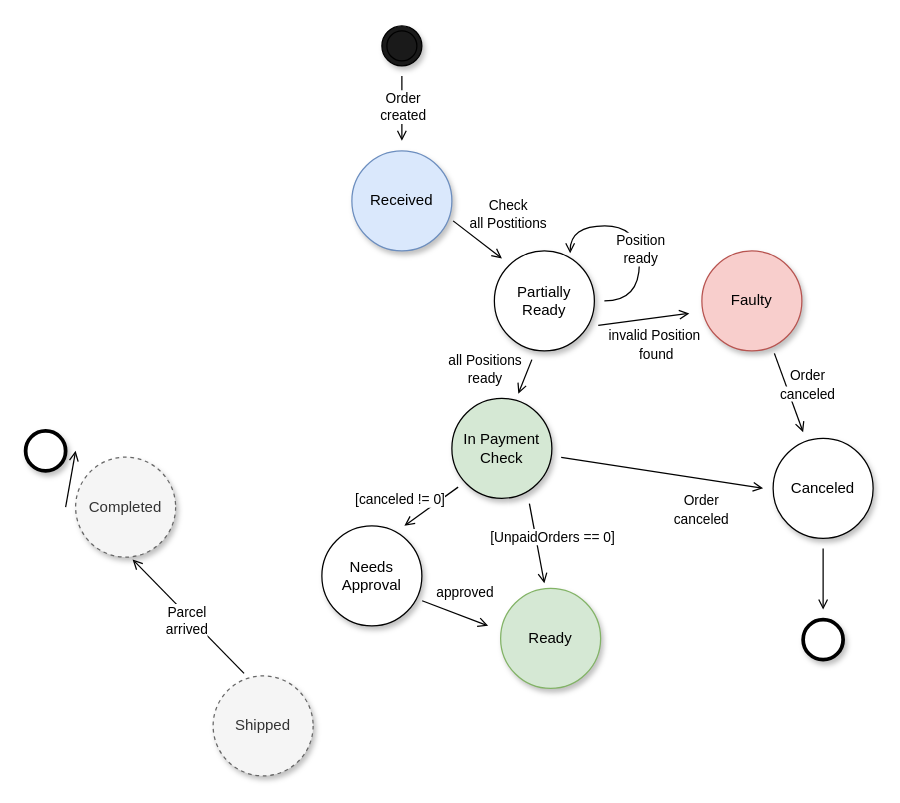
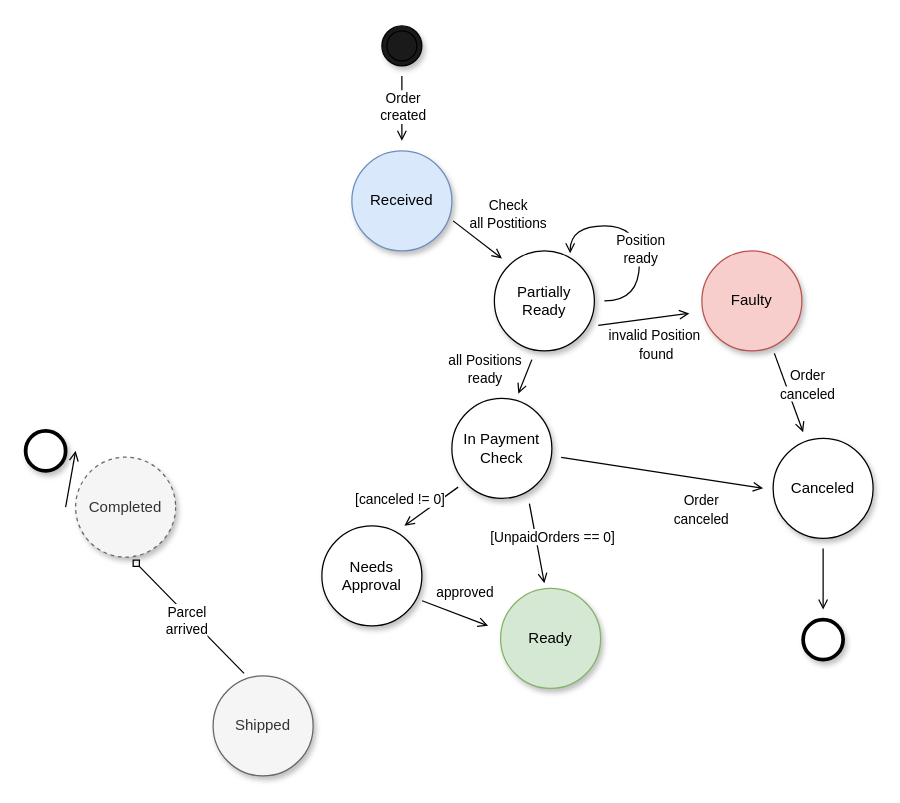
- <mxCell id="35" value="&lt;div&gt;In Payment Check&lt;/div&gt;" style="ellipse;whiteSpace=wrap;html=1;aspect=fixed;perimeterSpacing=8;shadow=1;fillColor=#d5e8d4;" vertex="1" parent="1"><mxGeometry x="361" y="318" width="80" height="80" as="geometry" /></mxCell>
+ <mxCell id="35" value="&lt;div&gt;In Payment Check&lt;/div&gt;" style="ellipse;whiteSpace=wrap;html=1;aspect=fixed;perimeterSpacing=8;shadow=1;" vertex="1" parent="1"><mxGeometry x="361" y="318" width="80" height="80" as="geometry" /></mxCell>
- <mxCell id="16" style="rounded=0;orthogonalLoop=1;jettySize=auto;html=1;entryX=0.558;entryY=0.936;entryDx=0;entryDy=0;endArrow=open;endFill=0;exitX=0.341;exitY=0.062;exitDx=0;exitDy=0;exitPerimeter=0;entryPerimeter=0;" parent="1" source="11" target="12" edge="1"><mxGeometry relative="1" as="geometry"><mxPoint x="326" y="500" as="sourcePoint" /><mxPoint x="258" y="500" as="targetPoint" /></mxGeometry></mxCell>
+ <mxCell id="16" style="rounded=0;orthogonalLoop=1;jettySize=auto;html=1;entryX=0.558;entryY=0.936;entryDx=0;entryDy=0;endArrow=diamond;endFill=0;exitX=0.341;exitY=0.062;exitDx=0;exitDy=0;exitPerimeter=0;entryPerimeter=0;" parent="1" source="11" target="12" edge="1"><mxGeometry relative="1" as="geometry"><mxPoint x="326" y="500" as="sourcePoint" /><mxPoint x="258" y="500" as="targetPoint" /></mxGeometry></mxCell>
- <mxCell id="11" value="&lt;div&gt;Shipped&lt;/div&gt;" style="ellipse;whiteSpace=wrap;html=1;aspect=fixed;perimeterSpacing=8;fillColor=#f5f5f5;fontColor=#333333;strokeColor=#666666;dashed=1;shadow=1;" parent="1" vertex="1"><mxGeometry x="170" y="540" width="80" height="80" as="geometry" /></mxCell>
+ <mxCell id="11" value="&lt;div&gt;Shipped&lt;/div&gt;" style="ellipse;whiteSpace=wrap;html=1;aspect=fixed;perimeterSpacing=8;fillColor=#f5f5f5;fontColor=#333333;strokeColor=#666666;dashed=0;shadow=1;" parent="1" vertex="1"><mxGeometry x="170" y="540" width="80" height="80" as="geometry" /></mxCell>
